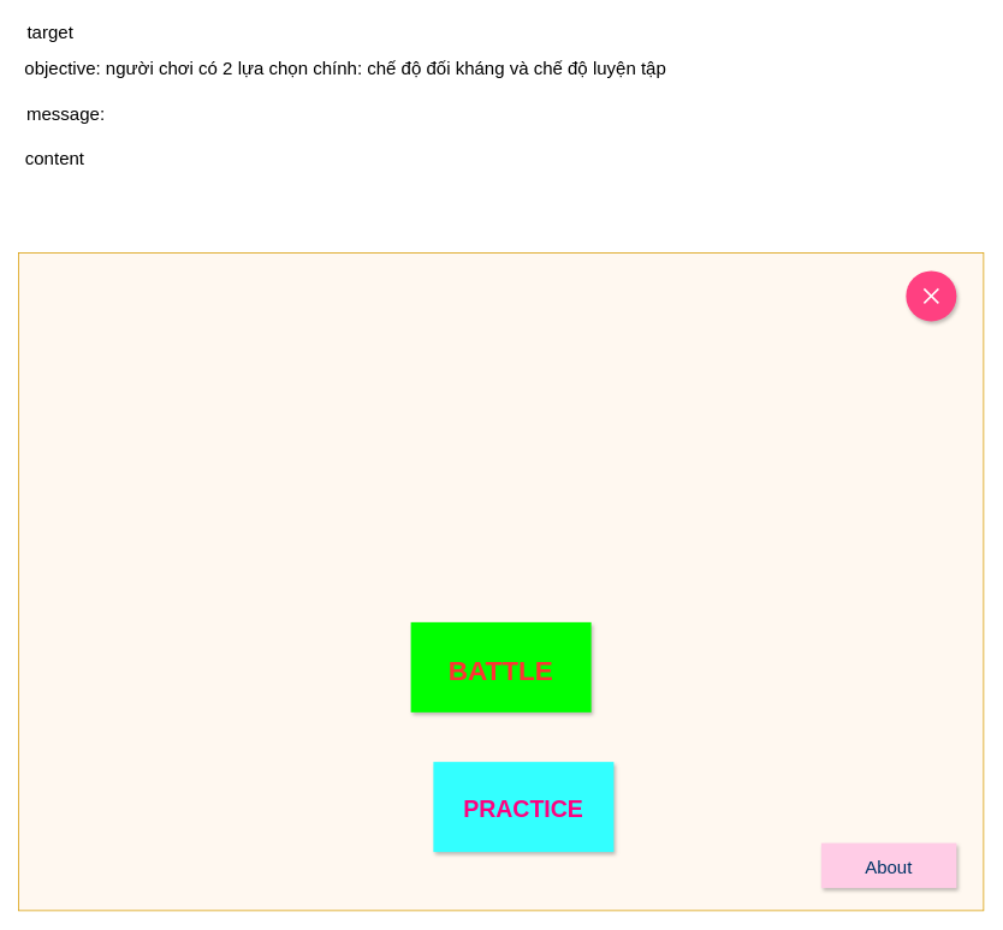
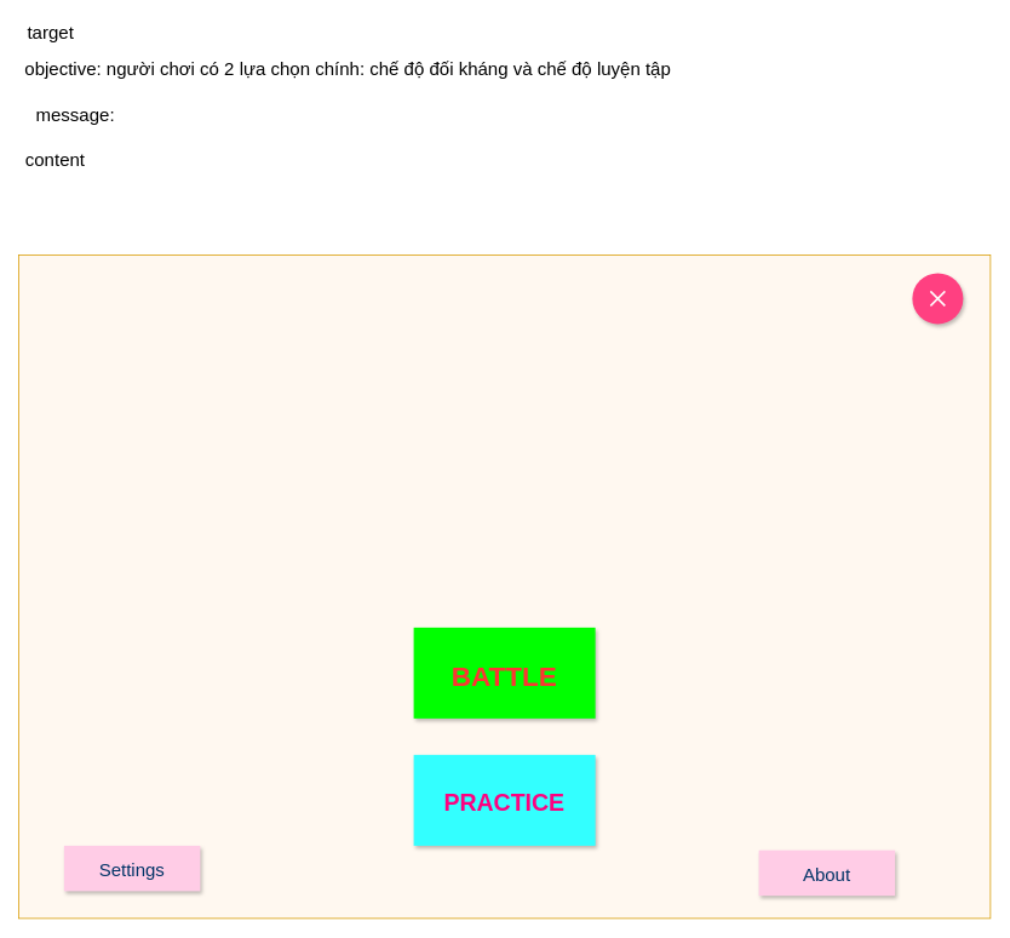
- <mxCell id="10" value="message:&amp;nbsp;" style="text;html=1;align=center;verticalAlign=middle;resizable=0;points=[];autosize=1;fontSize=20;fontColor=#000000;" vertex="1" parent="1"><mxGeometry x="20" y="110" width="110" height="30" as="geometry" /></mxCell>
+ <mxCell id="10" value="message:&amp;nbsp;" style="text;html=1;align=center;verticalAlign=middle;resizable=0;points=[];autosize=1;fontSize=20;fontColor=#000000;" vertex="1" parent="1"><mxGeometry x="30" y="110" width="110" height="30" as="geometry" /></mxCell>
- <mxCell id="4" value="PRACTICE" style="dashed=0;align=center;fontSize=26;shape=rect;fillColor=#33FFFF;strokeColor=none;fontStyle=1;shadow=1;fontColor=#FF0080;" parent="1" vertex="1"><mxGeometry x="480" y="845" width="200" height="100" as="geometry" /></mxCell>
+ <mxCell id="4" value="PRACTICE" style="dashed=0;align=center;fontSize=26;shape=rect;fillColor=#33FFFF;strokeColor=none;fontStyle=1;shadow=1;fontColor=#FF0080;" parent="1" vertex="1"><mxGeometry x="455" y="830" width="200" height="100" as="geometry" /></mxCell>
+ <mxCell id="6" value="Settings" style="dashed=0;align=center;fontSize=20;shape=rect;fillColor=#FFCCE6;strokeColor=none;fontStyle=0;shadow=1;fontColor=#003366;" parent="1" vertex="1"><mxGeometry x="70" y="930" width="150" height="50" as="geometry" /></mxCell>
- <mxCell id="5" value="About" style="dashed=0;align=center;fontSize=20;shape=rect;fillColor=#FFCCE6;strokeColor=none;fontStyle=0;shadow=1;fontColor=#003366;" parent="1" vertex="1"><mxGeometry x="910" y="935" width="150" height="50" as="geometry" /></mxCell>
+ <mxCell id="5" value="About" style="dashed=0;align=center;fontSize=20;shape=rect;fillColor=#FFCCE6;strokeColor=none;fontStyle=0;shadow=1;fontColor=#003366;" parent="1" vertex="1"><mxGeometry x="835" y="935" width="150" height="50" as="geometry" /></mxCell>
